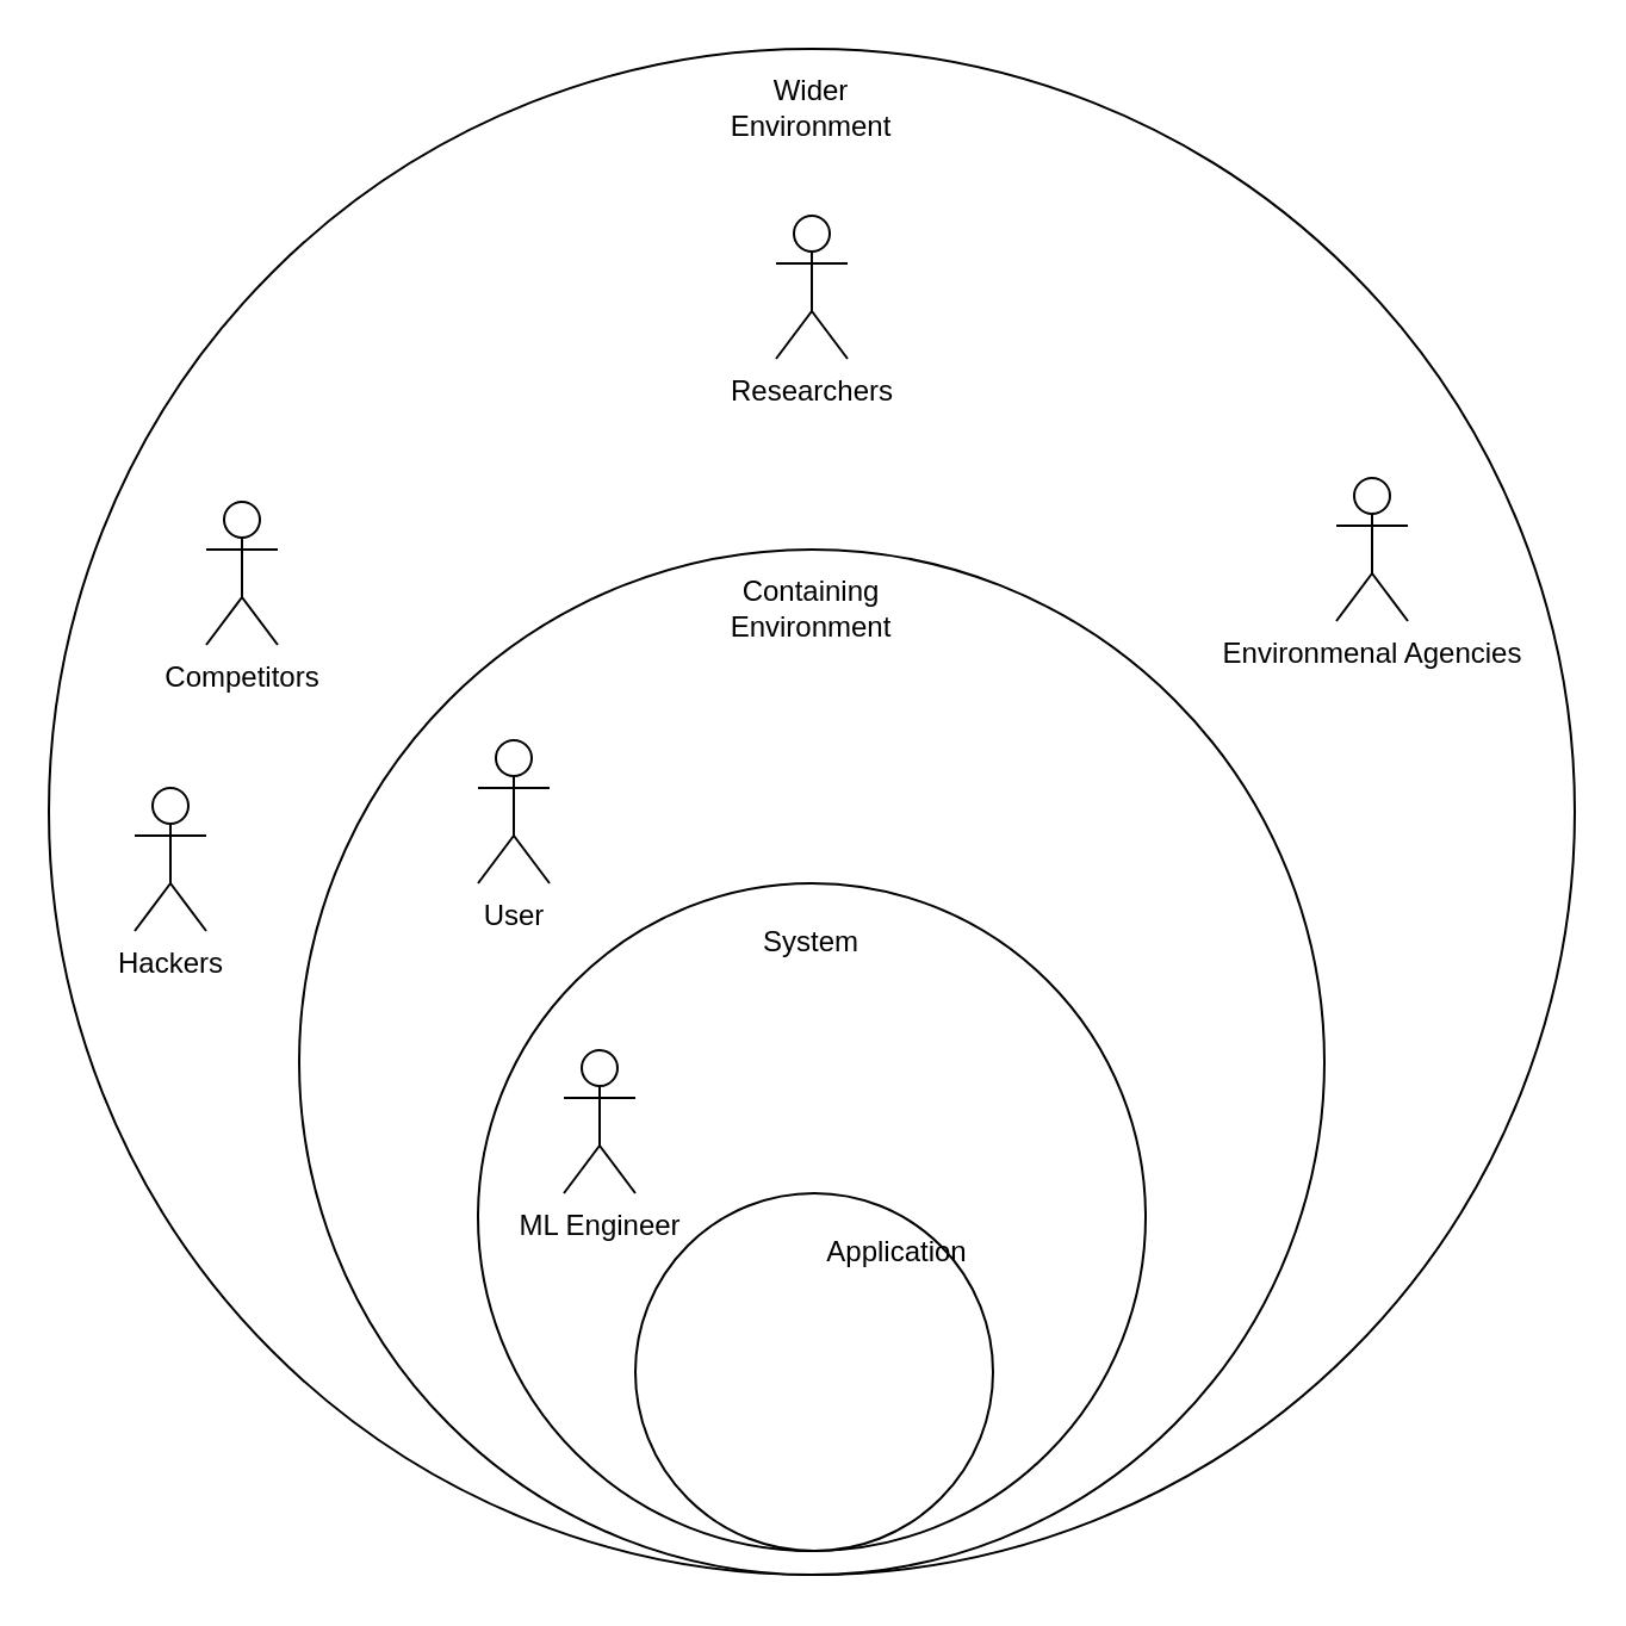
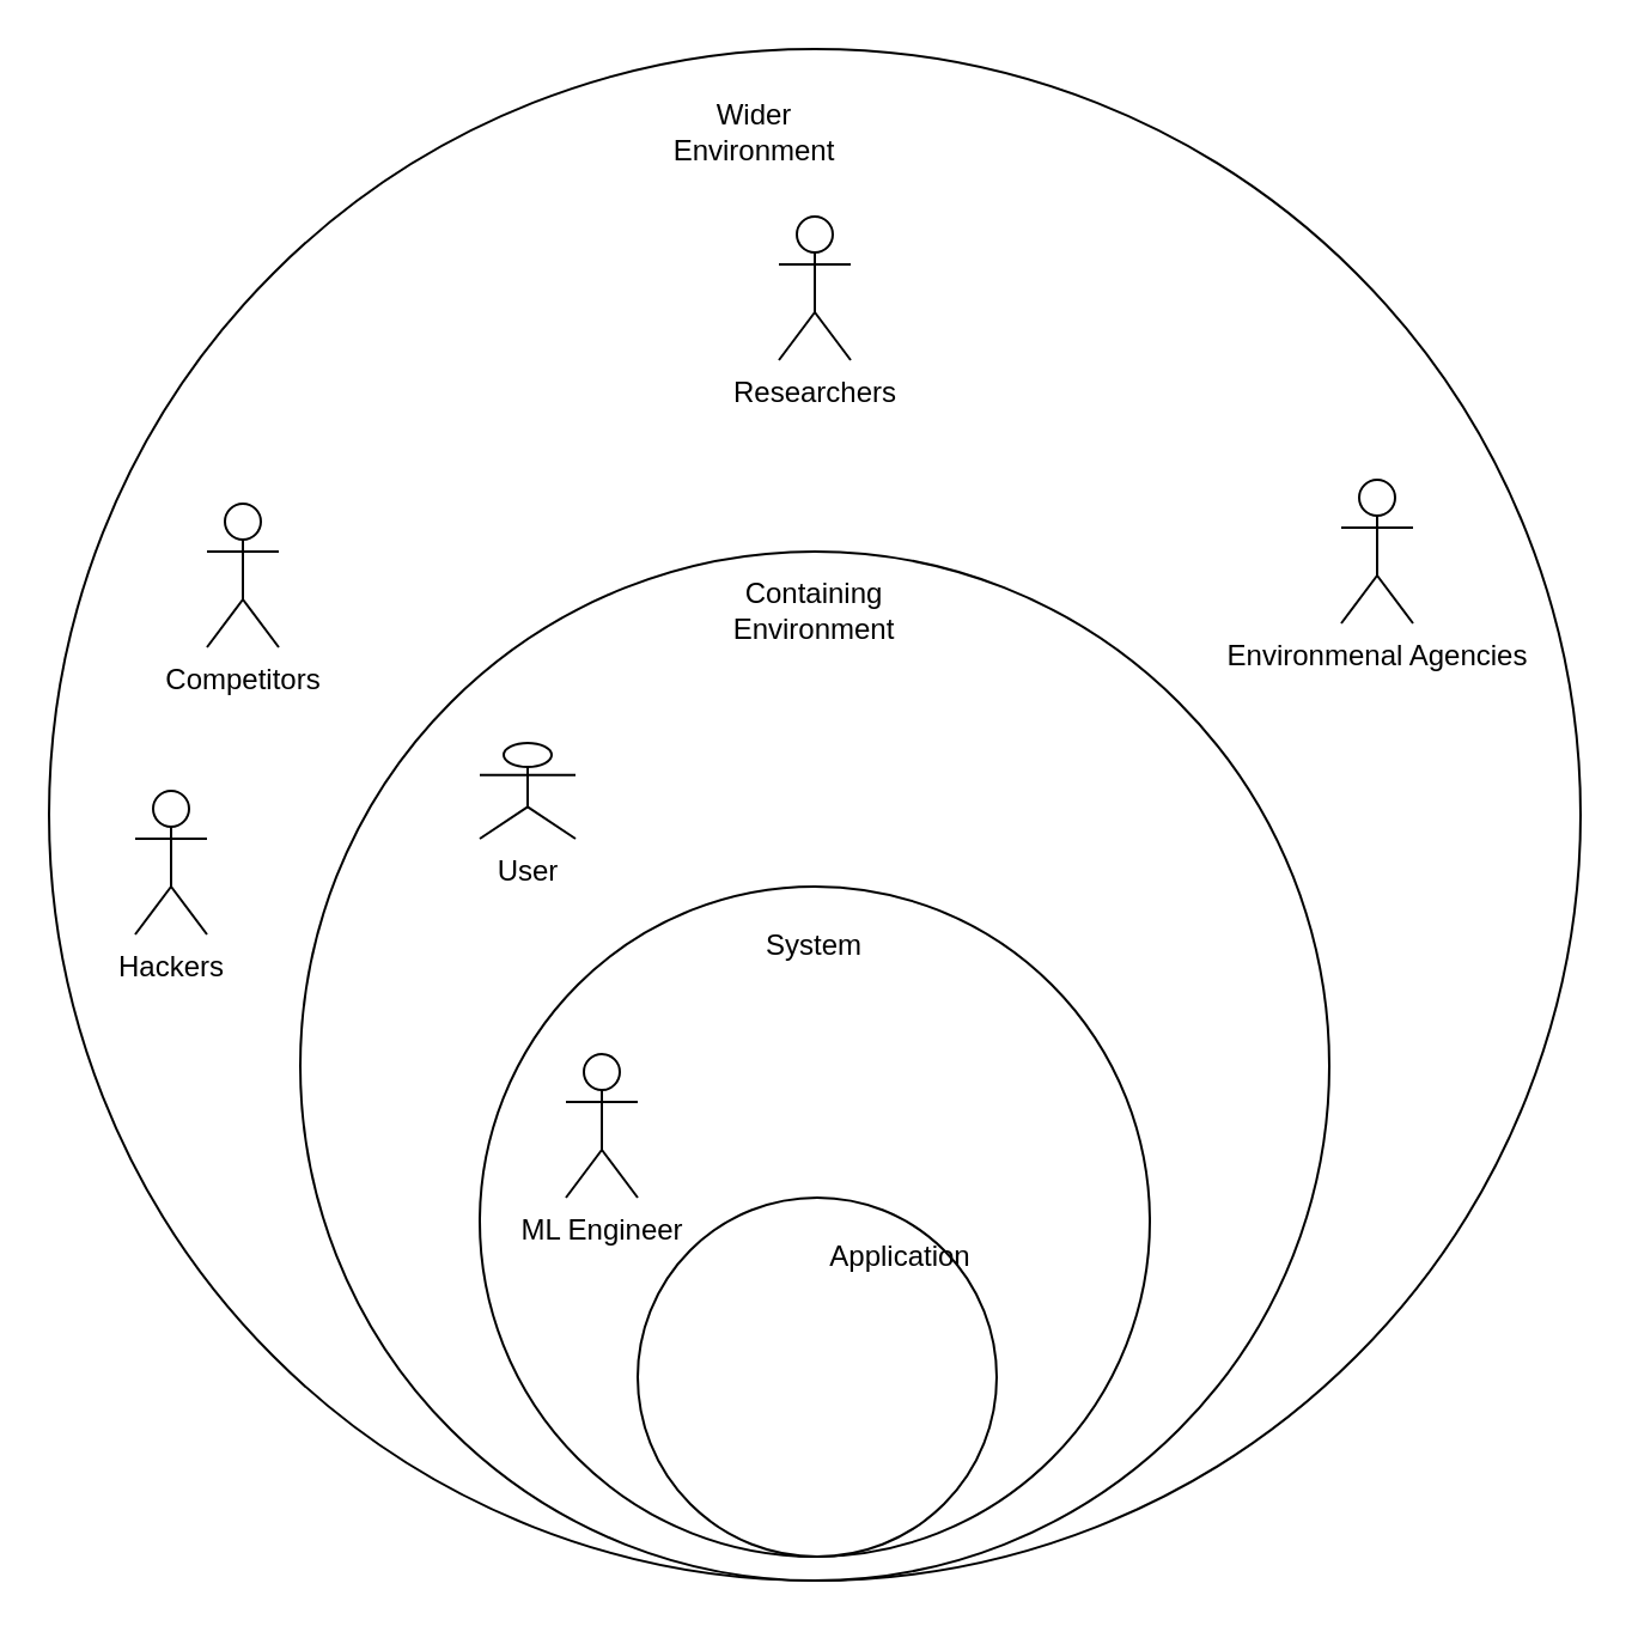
- <mxCell id="7" value="Wider Environment" style="text;html=1;align=center;verticalAlign=middle;whiteSpace=wrap;rounded=0;" vertex="1" parent="2"><mxGeometry x="290" y="10" width="60" height="30" as="geometry" /></mxCell>
+ <mxCell id="7" value="Wider Environment" style="text;html=1;align=center;verticalAlign=middle;whiteSpace=wrap;rounded=0;" vertex="1" parent="2"><mxGeometry x="265" y="20" width="60" height="30" as="geometry" /></mxCell>
- <mxCell id="12" value="User" style="shape=umlActor;verticalLabelPosition=bottom;verticalAlign=top;html=1;outlineConnect=0;" vertex="1" parent="2"><mxGeometry x="180" y="290" width="30" height="60" as="geometry" /></mxCell>
+ <mxCell id="12" value="User" style="shape=umlActor;verticalLabelPosition=bottom;verticalAlign=top;html=1;outlineConnect=0;" vertex="1" parent="2"><mxGeometry x="180" y="290" width="40" height="40" as="geometry" /></mxCell>
